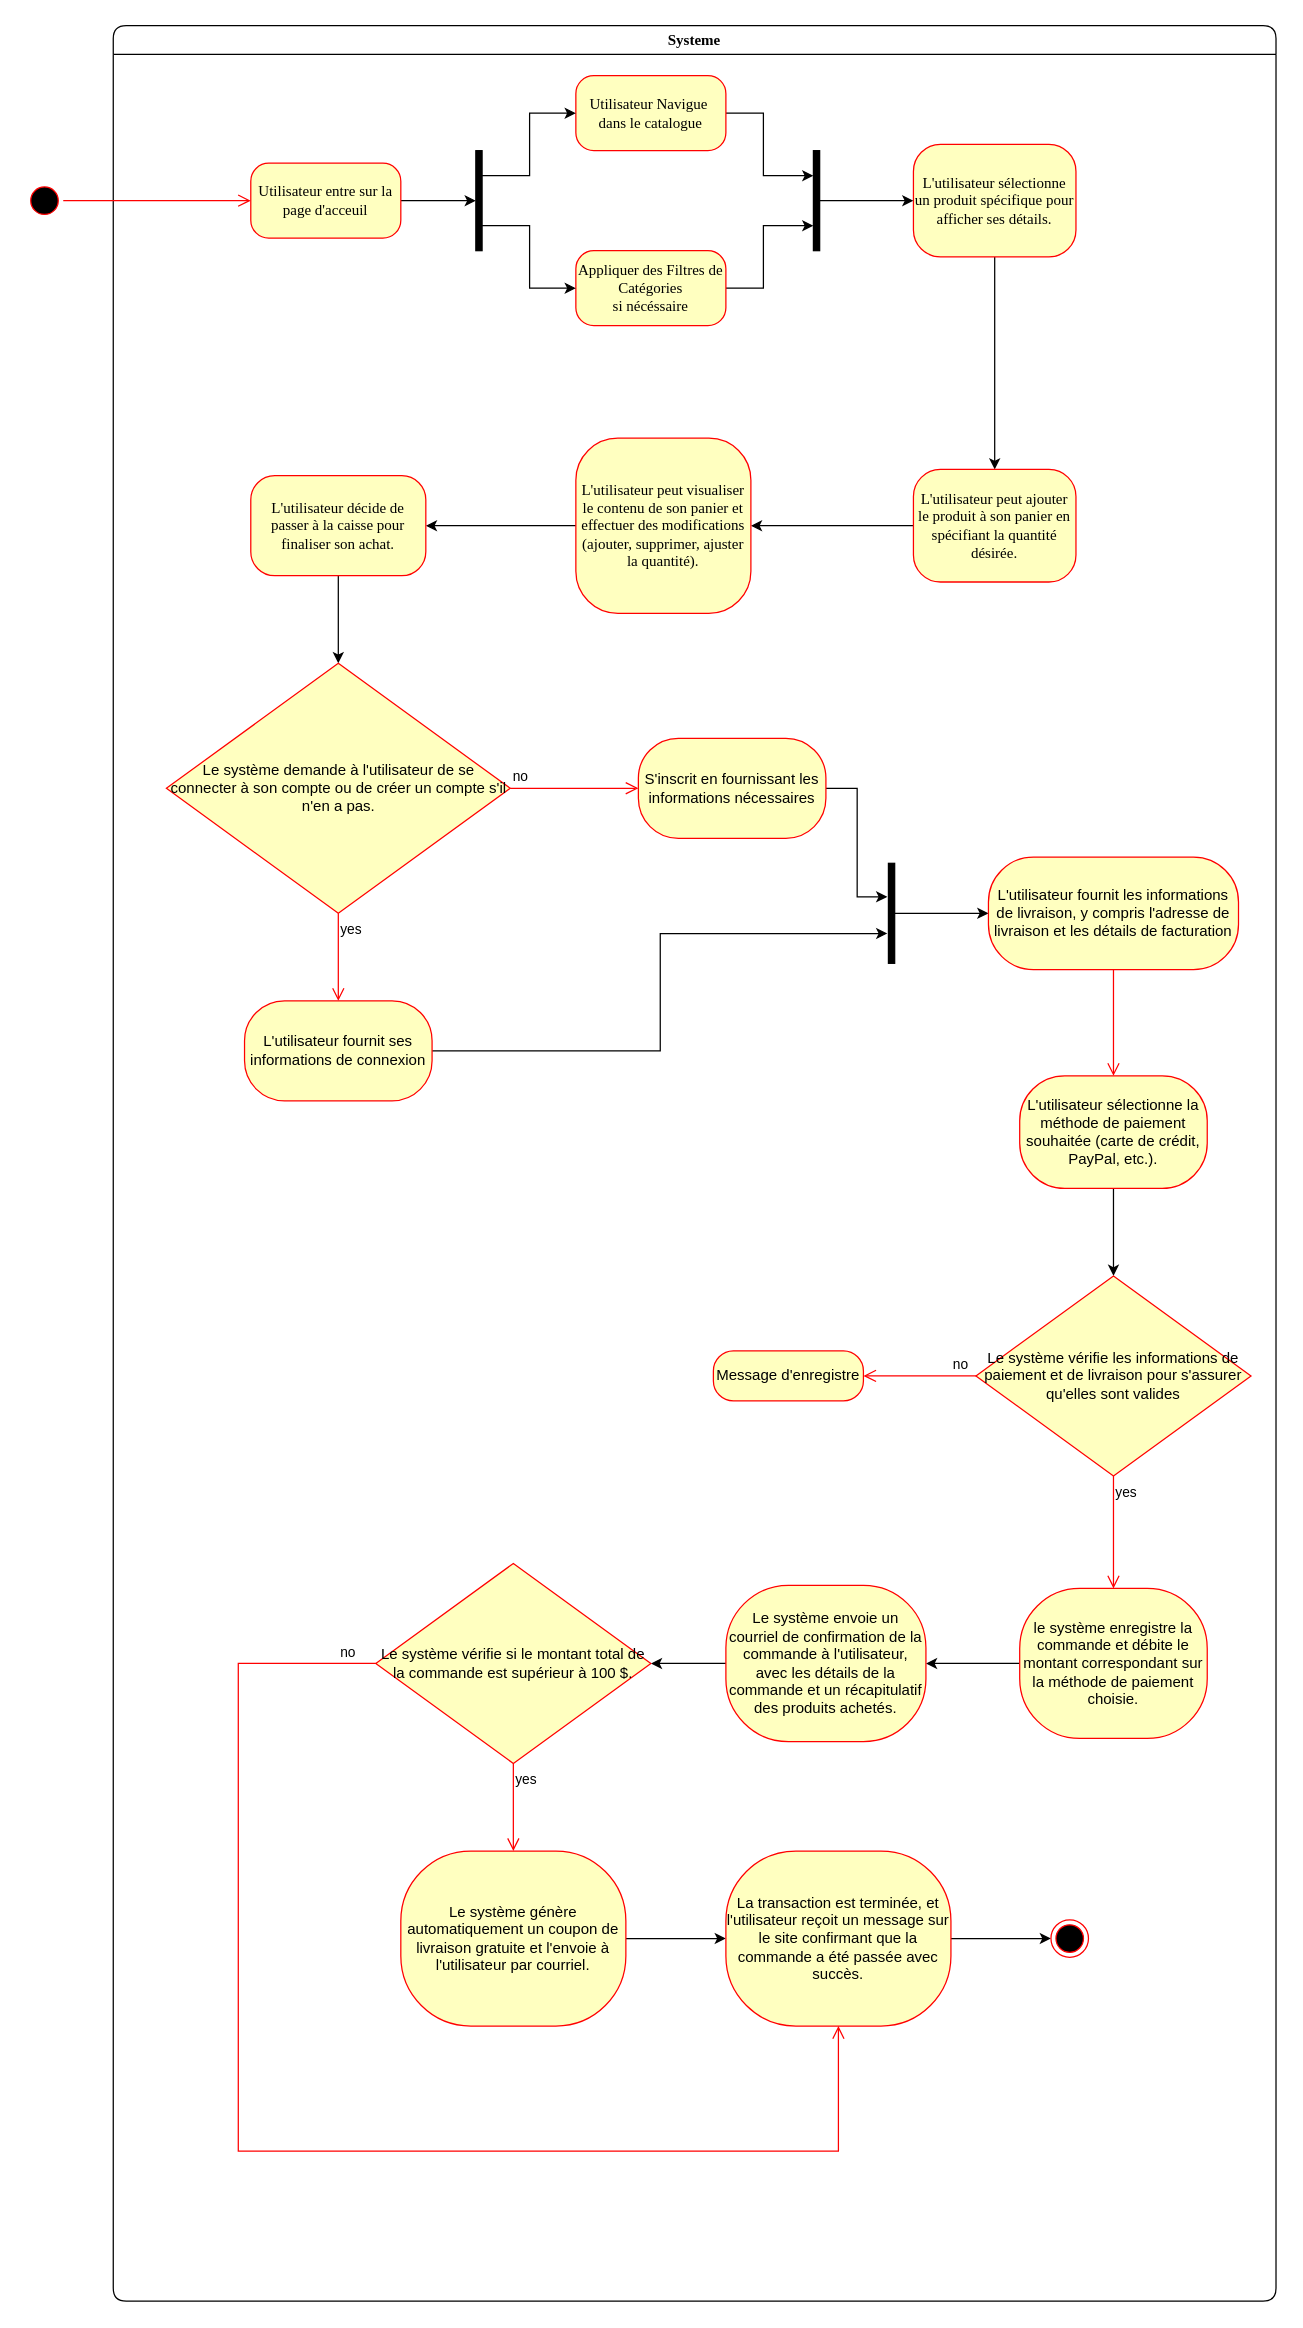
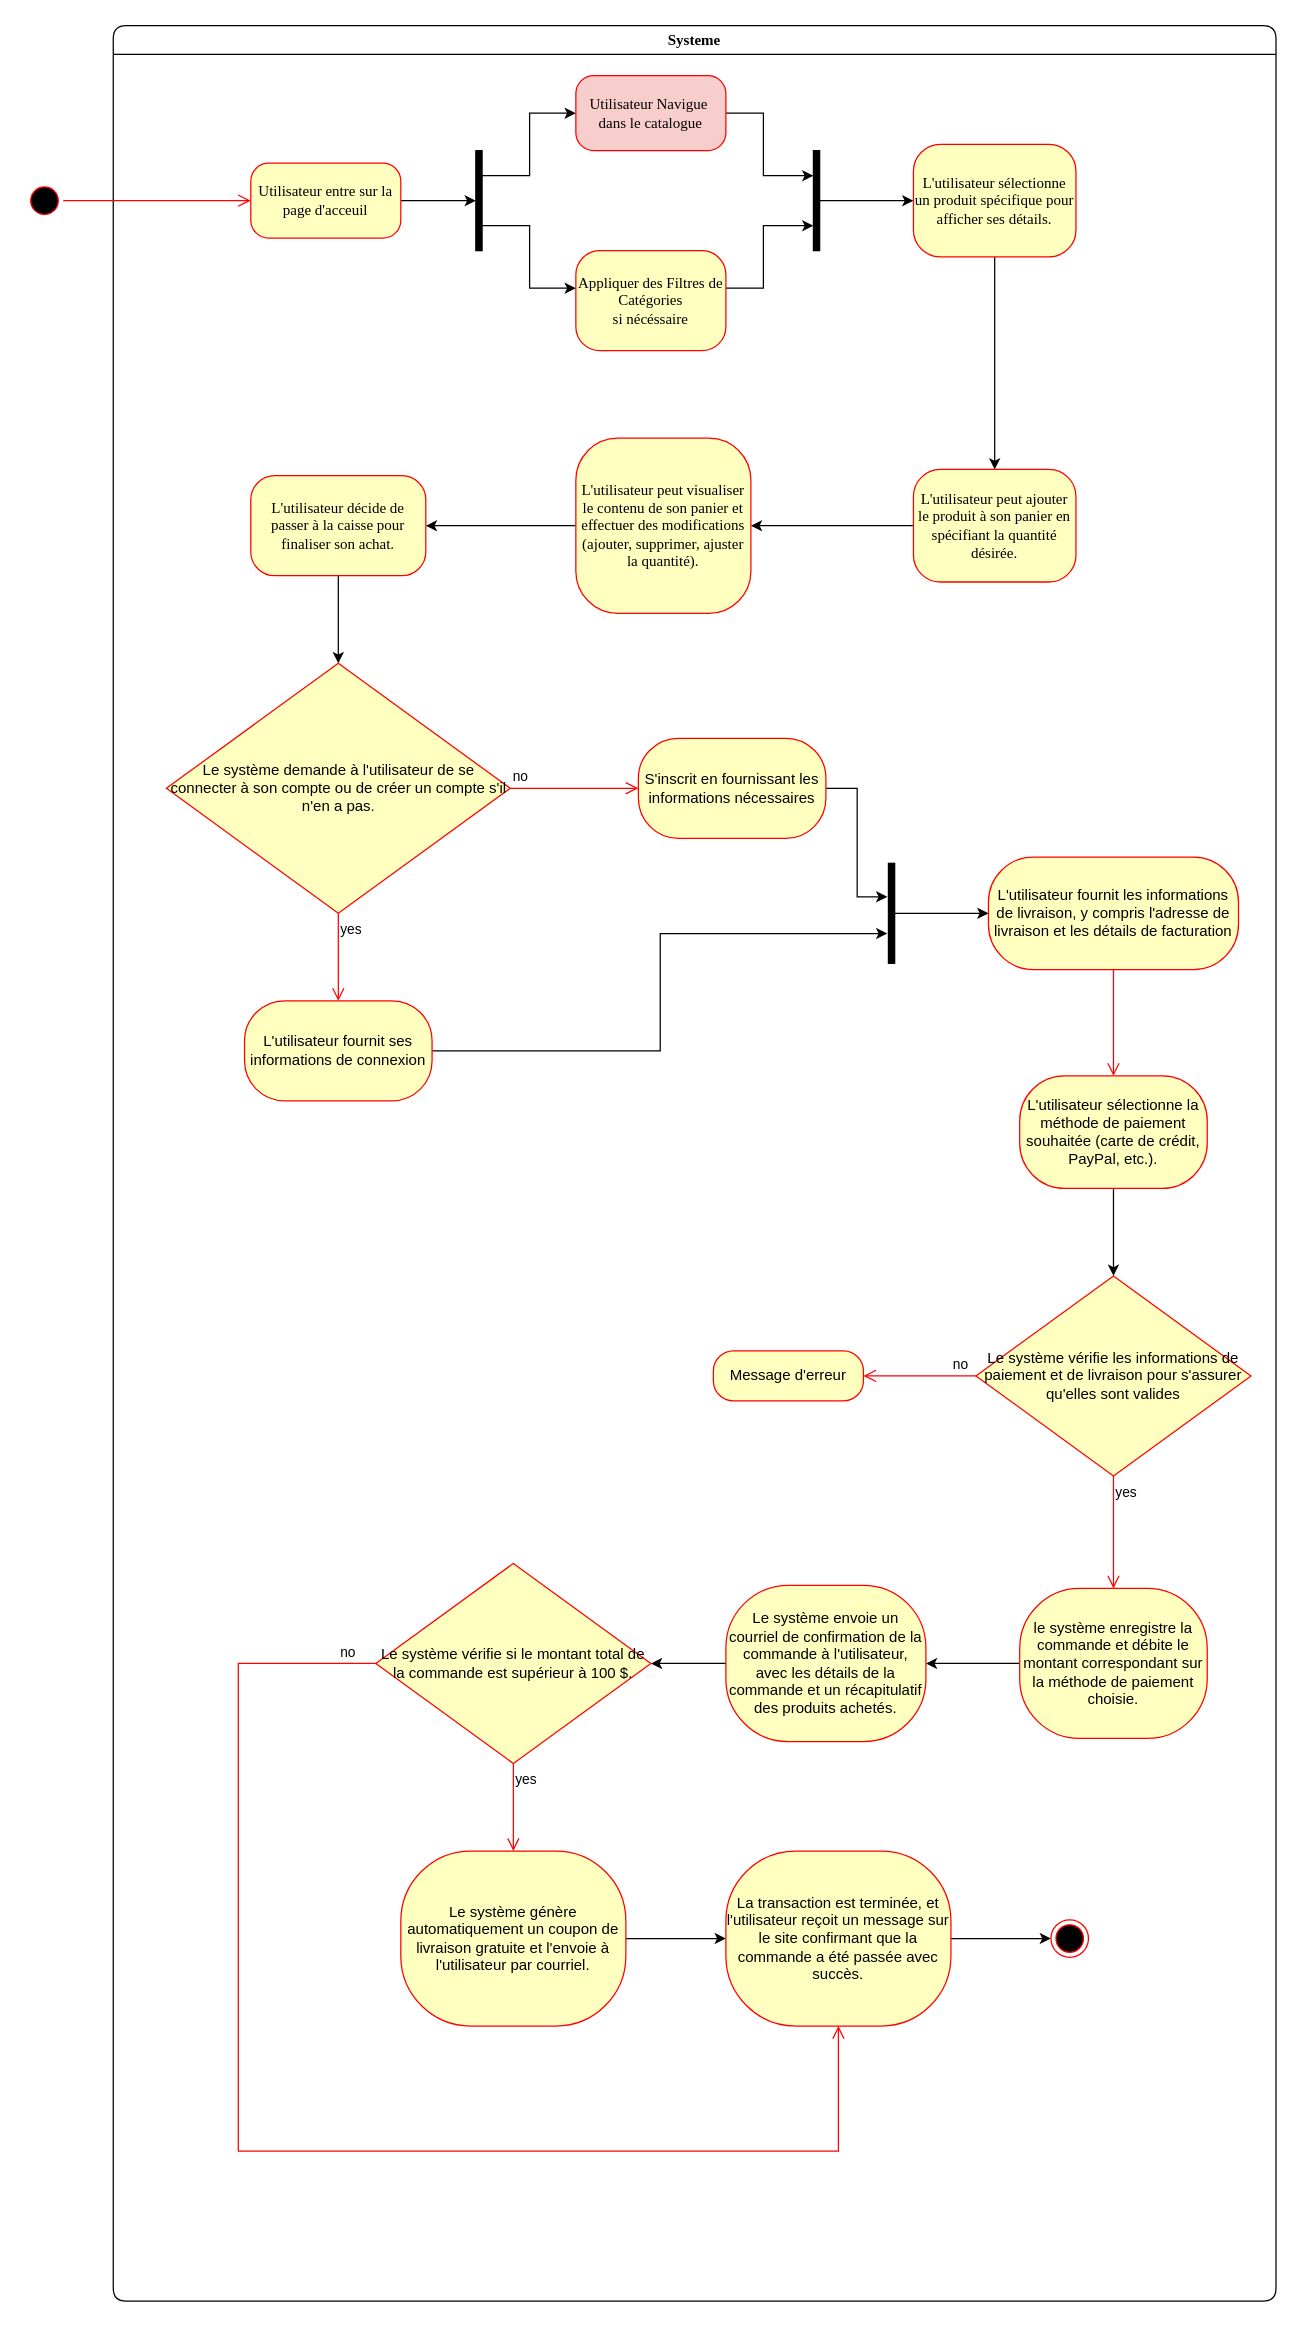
- <mxCell id="6" value="Utilisateur Navigue&amp;nbsp;&lt;br&gt;dans le catalogue" style="rounded=1;whiteSpace=wrap;html=1;arcSize=24;fillColor=#ffffc0;strokeColor=#ff0000;shadow=0;comic=0;labelBackgroundColor=none;fontFamily=Verdana;fontSize=12;fontColor=#000000;align=center;" parent="1" vertex="1"><mxGeometry x="460" y="60" width="120" height="60" as="geometry" /></mxCell>
+ <mxCell id="6" value="Utilisateur Navigue&amp;nbsp;&lt;br&gt;dans le catalogue" style="rounded=1;whiteSpace=wrap;html=1;arcSize=24;fillColor=#f8cecc;strokeColor=#ff0000;shadow=0;comic=0;labelBackgroundColor=none;fontFamily=Verdana;fontSize=12;fontColor=#000000;align=center;" parent="1" vertex="1"><mxGeometry x="460" y="60" width="120" height="60" as="geometry" /></mxCell>
- <mxCell id="10" value="Appliquer des Filtres de Catégories&lt;br&gt;si nécéssaire" style="rounded=1;whiteSpace=wrap;html=1;arcSize=24;fillColor=#ffffc0;strokeColor=#ff0000;shadow=0;comic=0;labelBackgroundColor=none;fontFamily=Verdana;fontSize=12;fontColor=#000000;align=center;" vertex="1" parent="1"><mxGeometry x="460" y="200" width="120" height="60" as="geometry" /></mxCell>
+ <mxCell id="10" value="Appliquer des Filtres de Catégories&lt;br&gt;si nécéssaire" style="rounded=1;whiteSpace=wrap;html=1;arcSize=24;fillColor=#ffffc0;strokeColor=#ff0000;shadow=0;comic=0;labelBackgroundColor=none;fontFamily=Verdana;fontSize=12;fontColor=#000000;align=center;" vertex="1" parent="1"><mxGeometry x="460" y="200" width="120" height="80" as="geometry" /></mxCell>
- <mxCell id="42" value="Message d'enregistre" style="rounded=1;whiteSpace=wrap;html=1;arcSize=40;fontColor=#000000;fillColor=#ffffc0;strokeColor=#ff0000;" vertex="1" parent="1"><mxGeometry x="570" y="1080" width="120" height="40" as="geometry" /></mxCell>
+ <mxCell id="42" value="Message d'erreur" style="rounded=1;whiteSpace=wrap;html=1;arcSize=40;fontColor=#000000;fillColor=#ffffc0;strokeColor=#ff0000;" vertex="1" parent="1"><mxGeometry x="570" y="1080" width="120" height="40" as="geometry" /></mxCell>
